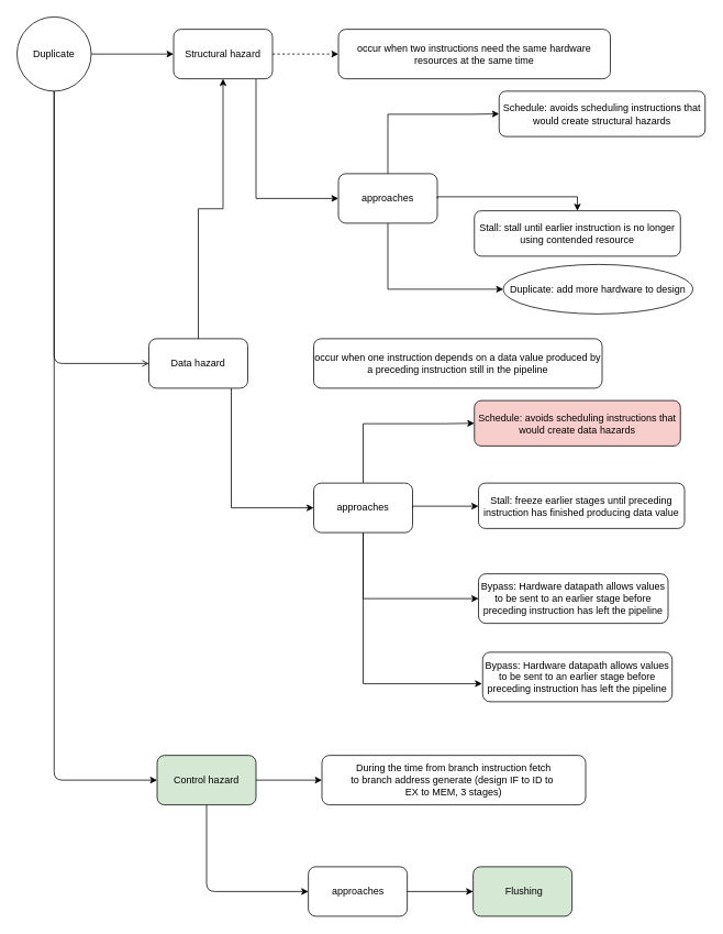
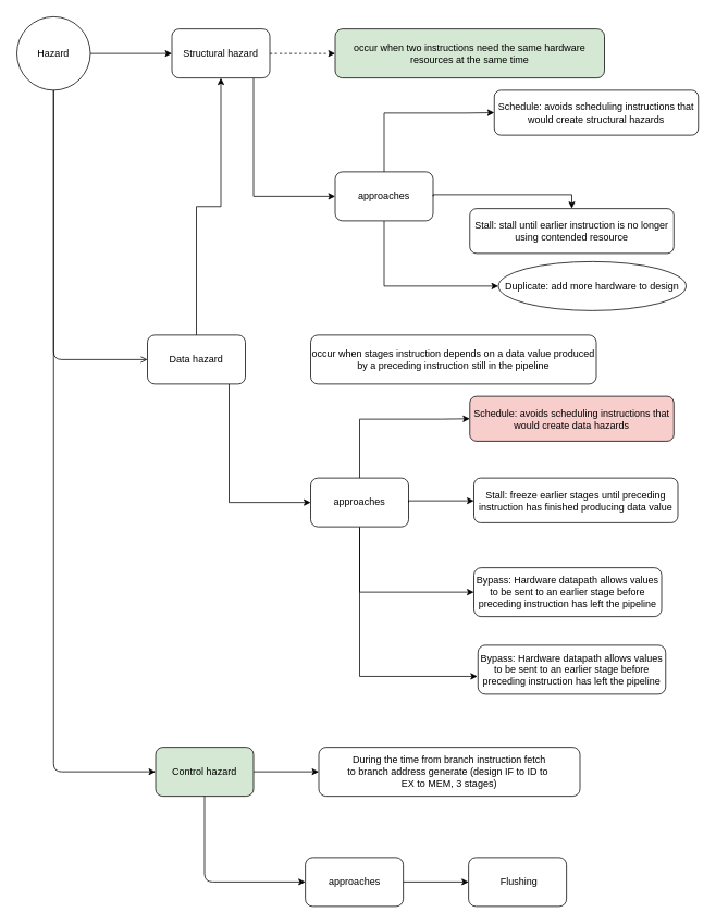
- <mxCell id="2" value="Duplicate" style="ellipse;whiteSpace=wrap;html=1;aspect=fixed;fontFamily=Helvetica;fontSize=12;fontColor=#000000;align=center;strokeColor=#000000;fillColor=#ffffff;" parent="1" vertex="1"><mxGeometry x="20" y="20" width="90" height="90" as="geometry" /></mxCell>
+ <mxCell id="2" value="Hazard" style="ellipse;whiteSpace=wrap;html=1;aspect=fixed;fontFamily=Helvetica;fontSize=12;fontColor=#000000;align=center;strokeColor=#000000;fillColor=#ffffff;" parent="1" vertex="1"><mxGeometry x="20" y="20" width="90" height="90" as="geometry" /></mxCell>
- <mxCell id="13" value="occur when two instructions need the same hardware resources at the same time" style="rounded=1;whiteSpace=wrap;html=1;" parent="1" vertex="1"><mxGeometry x="410" y="35" width="330" height="60" as="geometry" /></mxCell>
+ <mxCell id="13" value="occur when two instructions need the same hardware resources at the same time" style="rounded=1;whiteSpace=wrap;html=1;fillColor=#d5e8d4;" parent="1" vertex="1"><mxGeometry x="410" y="35" width="330" height="60" as="geometry" /></mxCell>
- <mxCell id="26" value="occur when one instruction depends on a data value produced by a preceding instruction still in the pipeline" style="rounded=1;whiteSpace=wrap;html=1;" parent="1" vertex="1"><mxGeometry x="380" y="410" width="350" height="60" as="geometry" /></mxCell>
+ <mxCell id="26" value="occur when stages instruction depends on a data value produced by a preceding instruction still in the pipeline" style="rounded=1;whiteSpace=wrap;html=1;" parent="1" vertex="1"><mxGeometry x="380" y="410" width="350" height="60" as="geometry" /></mxCell>
- <mxCell id="35" value="&amp;nbsp;Flushing" style="rounded=1;whiteSpace=wrap;html=1;fillColor=#d5e8d4;" parent="1" vertex="1"><mxGeometry x="573.5" y="1050" width="120" height="60" as="geometry" /></mxCell>
+ <mxCell id="35" value="&amp;nbsp;Flushing" style="rounded=1;whiteSpace=wrap;html=1;" parent="1" vertex="1"><mxGeometry x="573.5" y="1050" width="120" height="60" as="geometry" /></mxCell>
